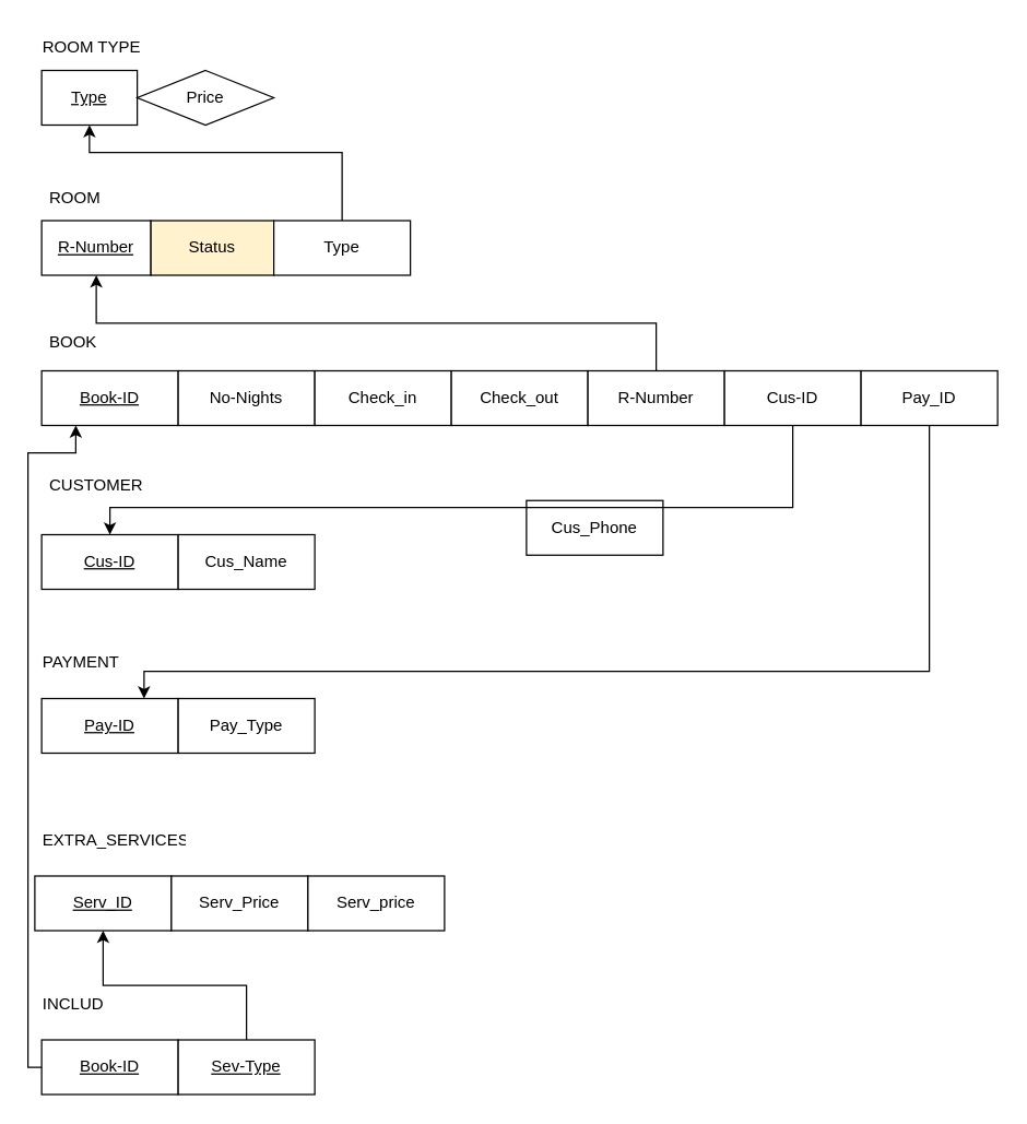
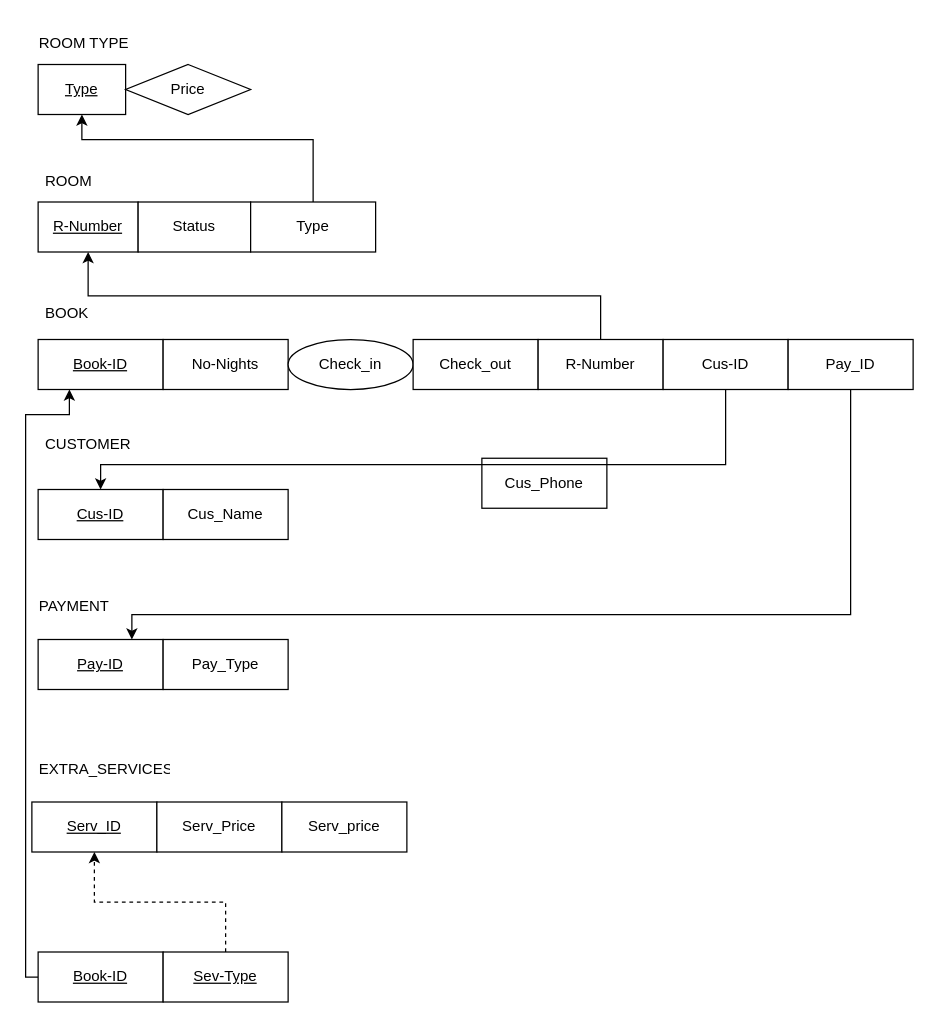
- <mxCell id="7" value="Status" style="whiteSpace=wrap;html=1;align=center;fillColor=#fff2cc;" vertex="1" parent="1"><mxGeometry x="110" y="161" width="90" height="40" as="geometry" /></mxCell>
+ <mxCell id="7" value="Status" style="whiteSpace=wrap;html=1;align=center;" vertex="1" parent="1"><mxGeometry x="110" y="161" width="90" height="40" as="geometry" /></mxCell>
- <mxCell id="13" value="Check_in" style="whiteSpace=wrap;html=1;align=center;" vertex="1" parent="1"><mxGeometry x="230" y="271" width="100" height="40" as="geometry" /></mxCell>
+ <mxCell id="13" value="Check_in" style="ellipse;whiteSpace=wrap;html=1;align=center;" vertex="1" parent="1"><mxGeometry x="230" y="271" width="100" height="40" as="geometry" /></mxCell>
- <mxCell id="34" style="edgeStyle=orthogonalEdgeStyle;rounded=0;orthogonalLoop=1;jettySize=auto;html=1;exitX=0.5;exitY=0;exitDx=0;exitDy=0;entryX=0.5;entryY=1;entryDx=0;entryDy=0;" edge="1" parent="1" source="35" target="29"><mxGeometry relative="1" as="geometry" /></mxCell>
+ <mxCell id="34" style="edgeStyle=orthogonalEdgeStyle;rounded=0;orthogonalLoop=1;jettySize=auto;html=1;exitX=0.5;exitY=0;exitDx=0;exitDy=0;entryX=0.5;entryY=1;entryDx=0;entryDy=0;dashed=1;" edge="1" parent="1" source="35" target="29"><mxGeometry relative="1" as="geometry" /></mxCell>
- <mxCell id="31" value="INCLUDE" style="text;strokeColor=none;fillColor=none;spacingLeft=4;spacingRight=4;overflow=hidden;rotatable=0;points=[[0,0.5],[1,0.5]];portConstraint=eastwest;fontSize=12;whiteSpace=wrap;html=1;" vertex="1" parent="1"><mxGeometry x="25" y="721" width="55" height="30" as="geometry" /></mxCell>
